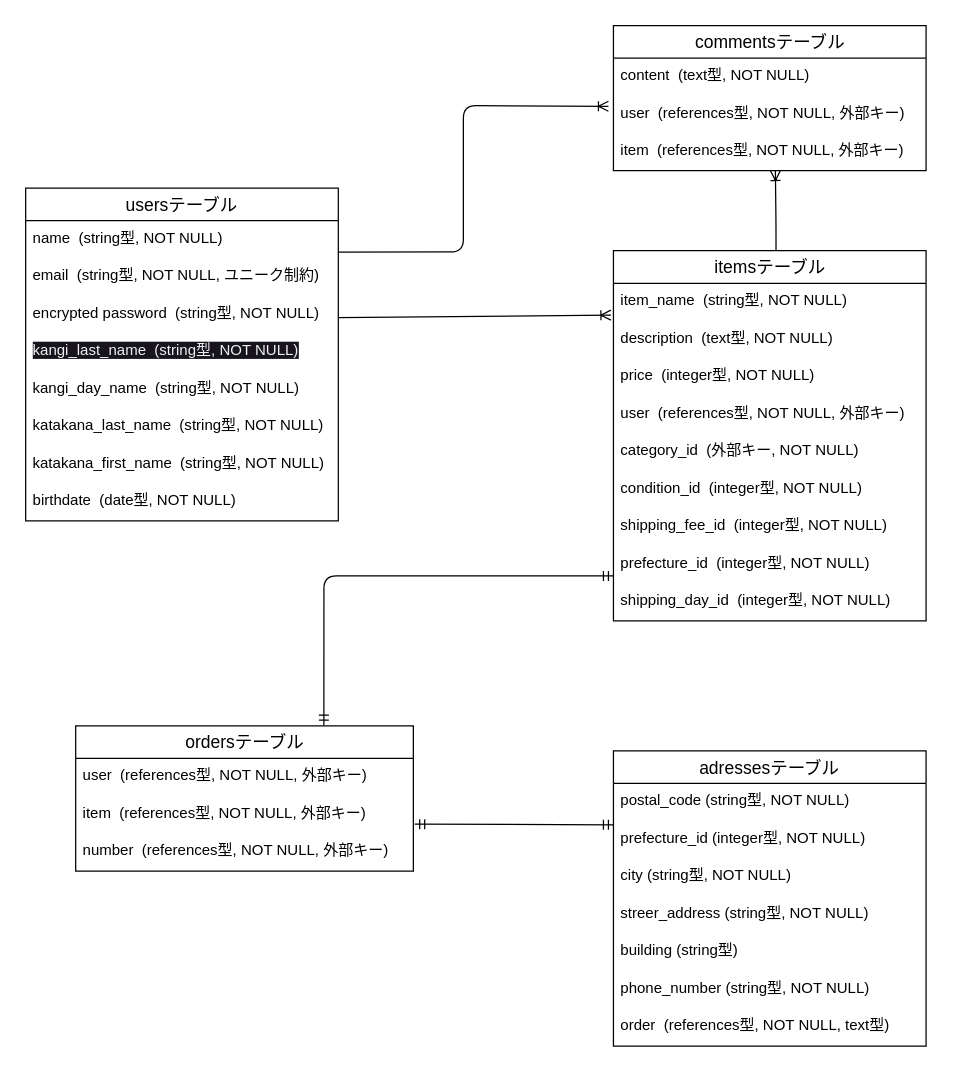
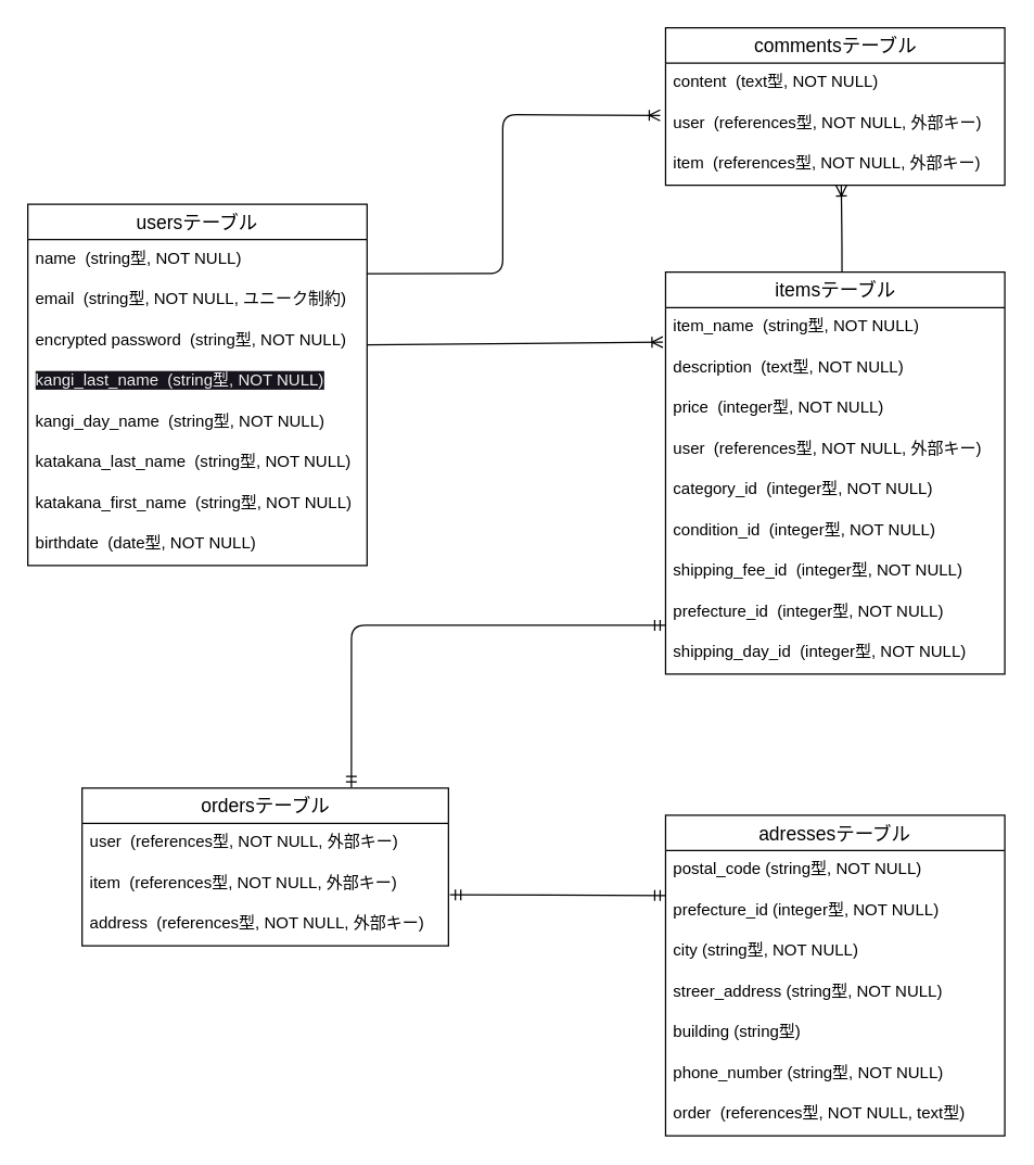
- <mxCell id="16" value="category_id&amp;nbsp; (外部キー, NOT NULL)" style="text;strokeColor=none;fillColor=none;spacingLeft=4;spacingRight=4;overflow=hidden;rotatable=0;points=[[0,0.5],[1,0.5]];portConstraint=eastwest;fontSize=12;html=1;" vertex="1" parent="11"><mxGeometry y="146" width="250" height="30" as="geometry" /></mxCell>
+ <mxCell id="16" value="category_id&amp;nbsp; (integer型, NOT NULL)" style="text;strokeColor=none;fillColor=none;spacingLeft=4;spacingRight=4;overflow=hidden;rotatable=0;points=[[0,0.5],[1,0.5]];portConstraint=eastwest;fontSize=12;html=1;" vertex="1" parent="11"><mxGeometry y="146" width="250" height="30" as="geometry" /></mxCell>
- <mxCell id="28" value="number  (references型, NOT NULL, 外部キー)" style="text;strokeColor=none;fillColor=none;spacingLeft=4;spacingRight=4;overflow=hidden;rotatable=0;points=[[0,0.5],[1,0.5]];portConstraint=eastwest;fontSize=12;" vertex="1" parent="25"><mxGeometry y="86" width="270" height="30" as="geometry" /></mxCell>
+ <mxCell id="28" value="address  (references型, NOT NULL, 外部キー)" style="text;strokeColor=none;fillColor=none;spacingLeft=4;spacingRight=4;overflow=hidden;rotatable=0;points=[[0,0.5],[1,0.5]];portConstraint=eastwest;fontSize=12;" vertex="1" parent="25"><mxGeometry y="86" width="270" height="30" as="geometry" /></mxCell>
